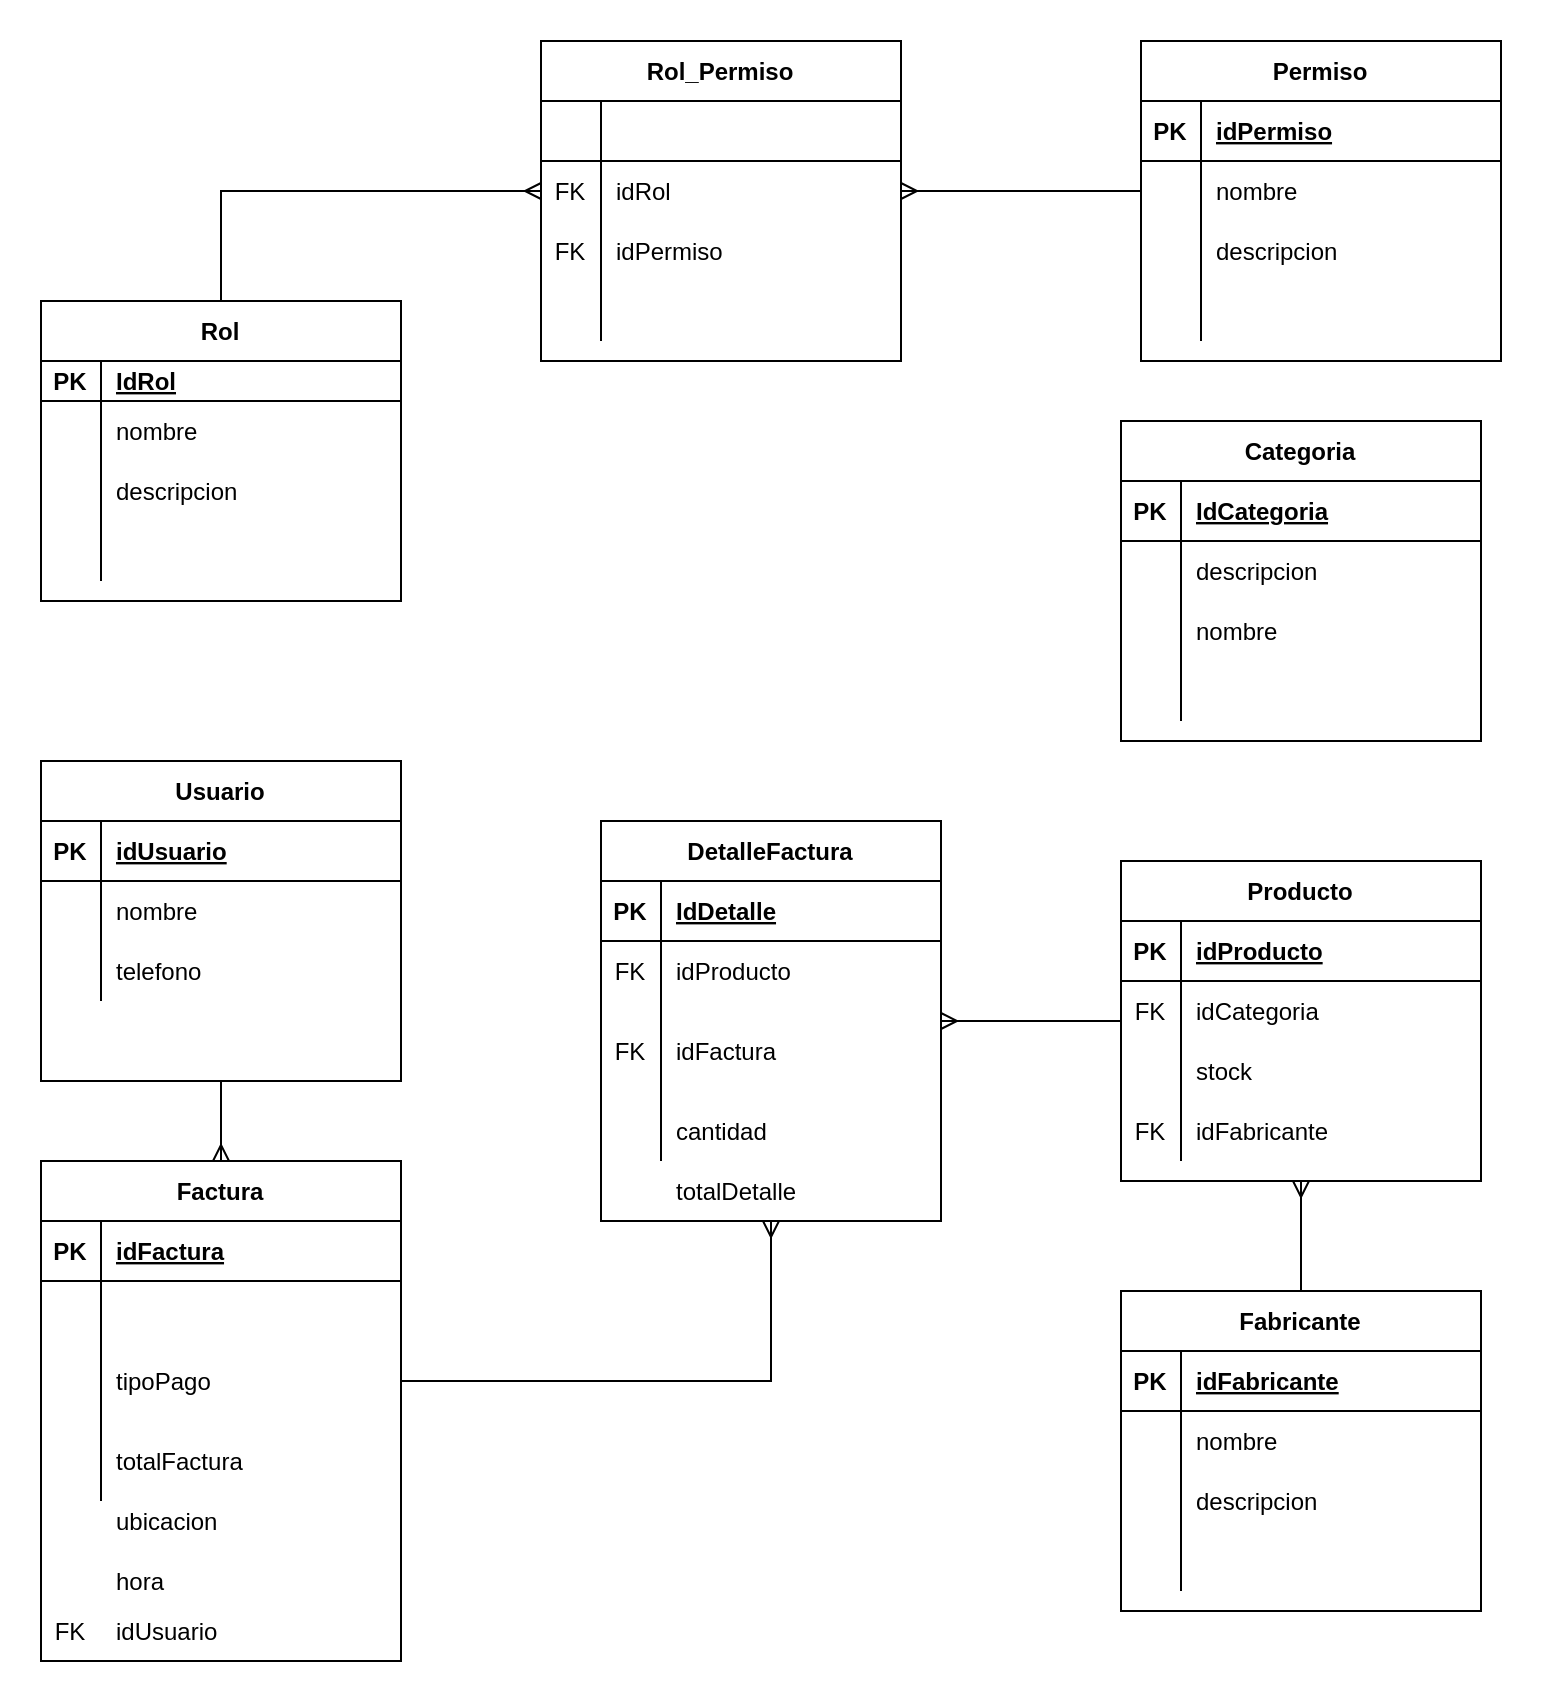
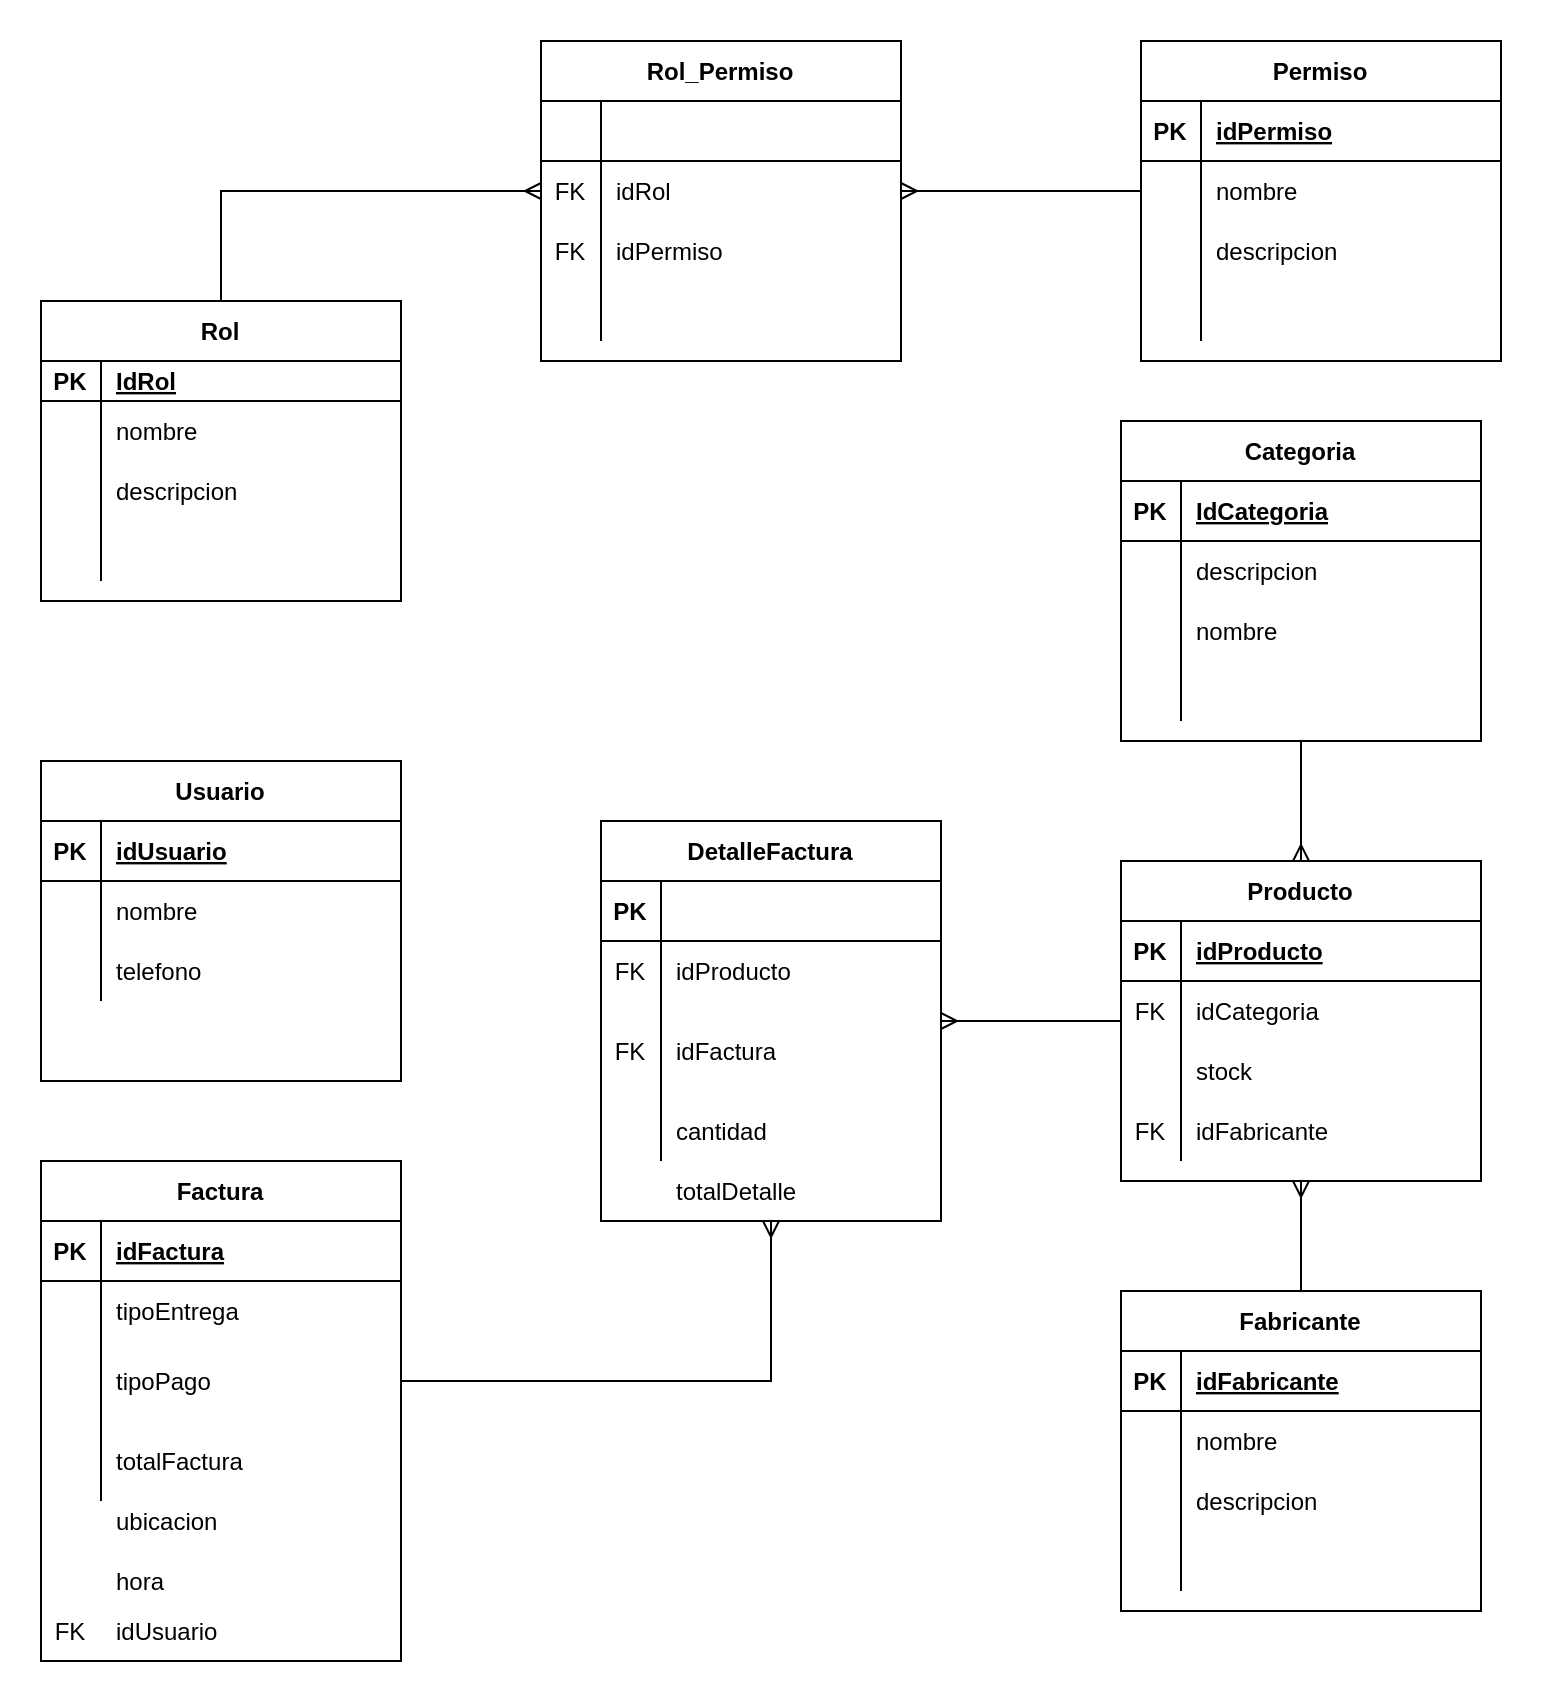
+ <mxCell id="27" value="" style="endArrow=ERmany;html=1;rounded=0;exitX=0.5;exitY=1;exitDx=0;exitDy=0;entryX=0.5;entryY=0;entryDx=0;entryDy=0;endFill=0;" edge="1" parent="1" source="89" target="63"><mxGeometry relative="1" as="geometry"><mxPoint x="120" y="310" as="sourcePoint" /><mxPoint x="120" y="390" as="targetPoint" /></mxGeometry></mxCell>
- <mxCell id="53" value="IdDetalle" style="shape=partialRectangle;connectable=0;fillColor=none;top=0;left=0;bottom=0;right=0;align=left;spacingLeft=6;fontStyle=5;overflow=hidden;" vertex="1" parent="51"><mxGeometry x="30" width="140" height="30" as="geometry" /></mxCell>
- <mxCell id="30" value="" style="endArrow=ERmany;html=1;rounded=0;exitX=0.5;exitY=1;exitDx=0;exitDy=0;entryX=0.5;entryY=0;entryDx=0;entryDy=0;endFill=0;" edge="1" parent="1" source="15" target="37"><mxGeometry relative="1" as="geometry"><mxPoint x="690" y="530" as="sourcePoint" /><mxPoint x="690" y="610" as="targetPoint" /></mxGeometry></mxCell>
+ <mxCell id="43" value="tipoEntrega" style="shape=partialRectangle;connectable=0;fillColor=none;top=0;left=0;bottom=0;right=0;align=left;spacingLeft=6;overflow=hidden;" vertex="1" parent="41"><mxGeometry x="30" width="150" height="30" as="geometry" /></mxCell>
